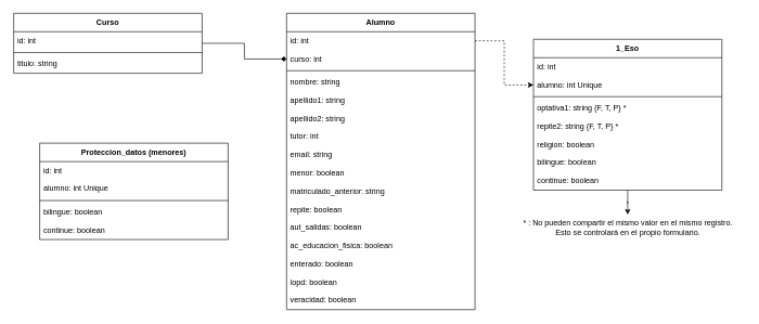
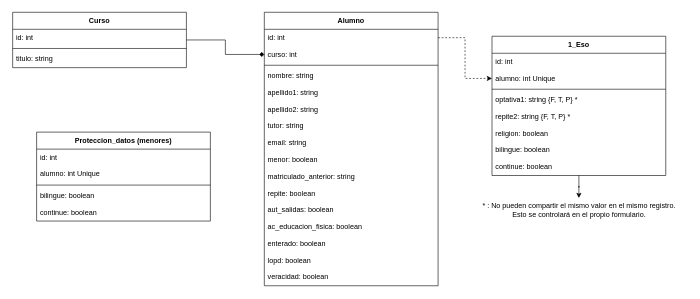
- <mxCell id="9" value="tutor: int" style="text;strokeColor=none;fillColor=none;align=left;verticalAlign=top;spacingLeft=4;spacingRight=4;overflow=hidden;rotatable=0;points=[[0,0.5],[1,0.5]];portConstraint=eastwest;" parent="2" vertex="1"><mxGeometry y="176.4" width="290" height="28" as="geometry" /></mxCell>
+ <mxCell id="9" value="tutor: string" style="text;strokeColor=none;fillColor=none;align=left;verticalAlign=top;spacingLeft=4;spacingRight=4;overflow=hidden;rotatable=0;points=[[0,0.5],[1,0.5]];portConstraint=eastwest;" parent="2" vertex="1"><mxGeometry y="176.4" width="290" height="28" as="geometry" /></mxCell>
